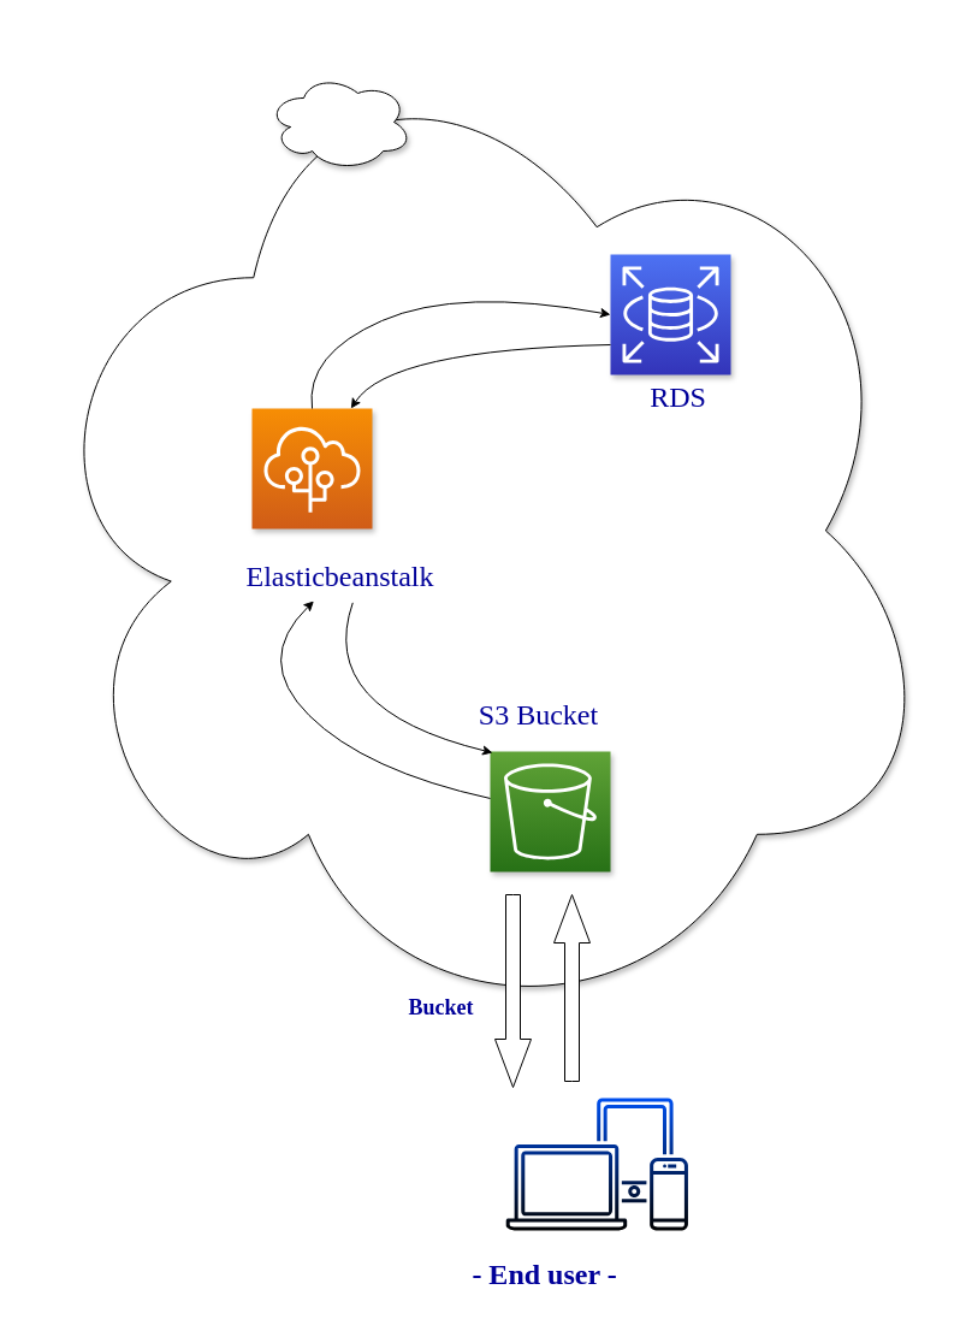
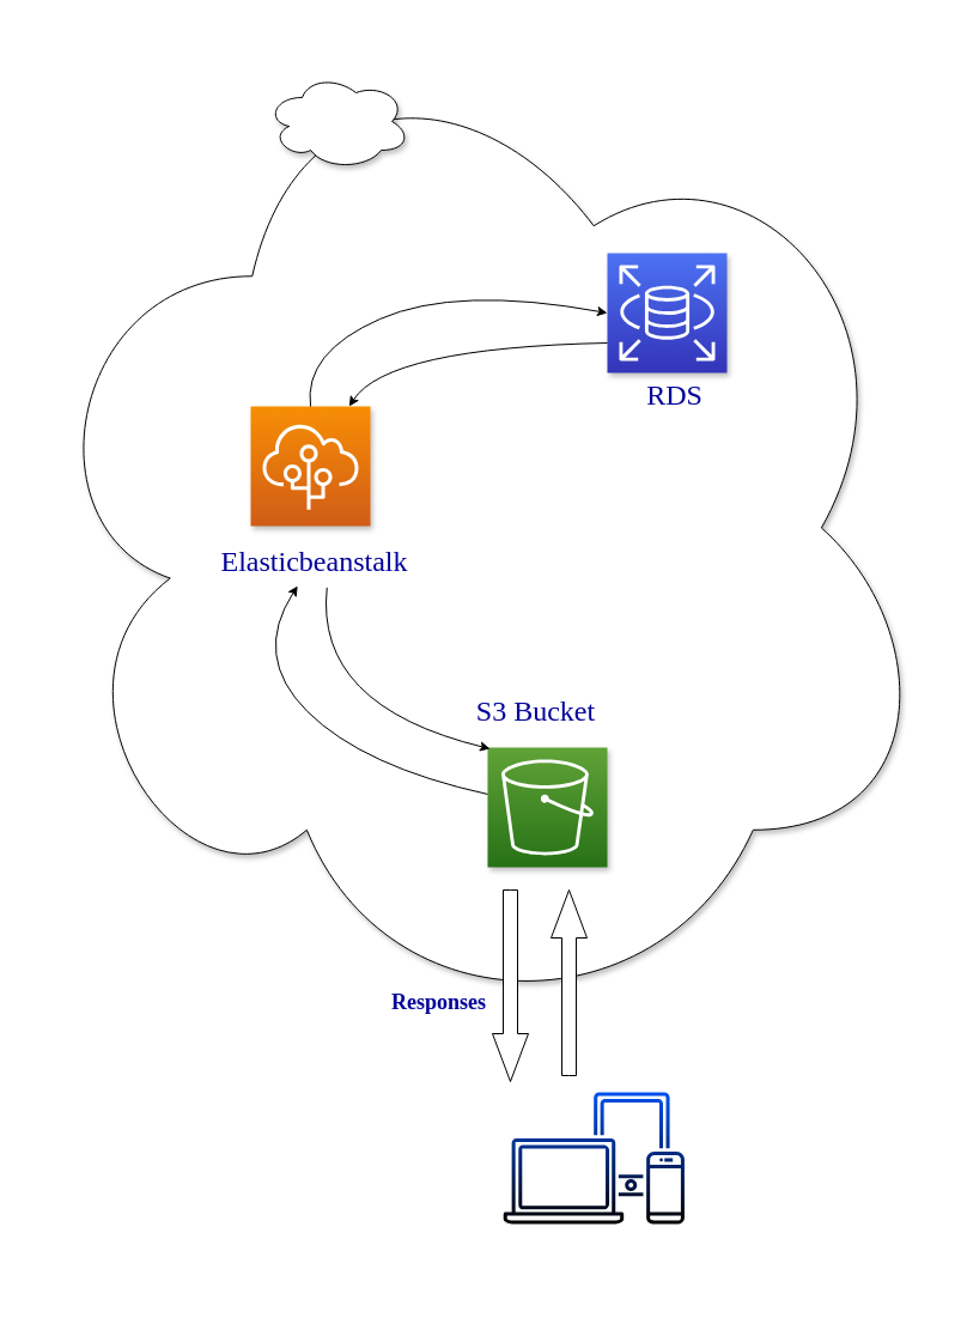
- <mxCell id="12" value="Elasticbeanstalk" style="text;html=1;align=center;verticalAlign=middle;resizable=0;points=[];autosize=1;strokeColor=none;fillColor=none;fontSize=24;fontFamily=Comic Sans MS;fontColor=#000099;" vertex="1" parent="1"><mxGeometry x="181" y="458" width="201" height="41" as="geometry" /></mxCell>
+ <mxCell id="12" value="Elasticbeanstalk" style="text;html=1;align=center;verticalAlign=middle;resizable=0;points=[];autosize=1;strokeColor=none;fillColor=none;fontSize=24;fontFamily=Comic Sans MS;fontColor=#000099;" vertex="1" parent="1"><mxGeometry x="161" y="448" width="201" height="41" as="geometry" /></mxCell>
- <mxCell id="11" value="&lt;font style=&quot;font-size: 18px;&quot;&gt;&lt;b&gt;Bucket&lt;/b&gt;&lt;/font&gt;" style="text;html=1;align=center;verticalAlign=middle;resizable=0;points=[];autosize=1;strokeColor=none;fillColor=none;fontSize=24;fontFamily=Comic Sans MS;fontColor=#000099;" vertex="1" parent="1"><mxGeometry x="314" y="814" width="104" height="41" as="geometry" /></mxCell>
+ <mxCell id="11" value="&lt;font style=&quot;font-size: 18px;&quot;&gt;&lt;b&gt;Responses&lt;/b&gt;&lt;/font&gt;" style="text;html=1;align=center;verticalAlign=middle;resizable=0;points=[];autosize=1;strokeColor=none;fillColor=none;fontSize=24;fontFamily=Comic Sans MS;fontColor=#000099;" vertex="1" parent="1"><mxGeometry x="314" y="814" width="104" height="41" as="geometry" /></mxCell>
- <mxCell id="4" value="&lt;font face=&quot;Comic Sans MS&quot; color=&quot;#000099&quot; style=&quot;font-size: 24px;&quot;&gt;&lt;b&gt;- End user -&lt;/b&gt;&lt;/font&gt;" style="text;html=1;align=center;verticalAlign=middle;resizable=0;points=[];autosize=1;strokeColor=none;fillColor=none;" vertex="1" parent="1"><mxGeometry x="367" y="1038" width="169" height="41" as="geometry" /></mxCell>
